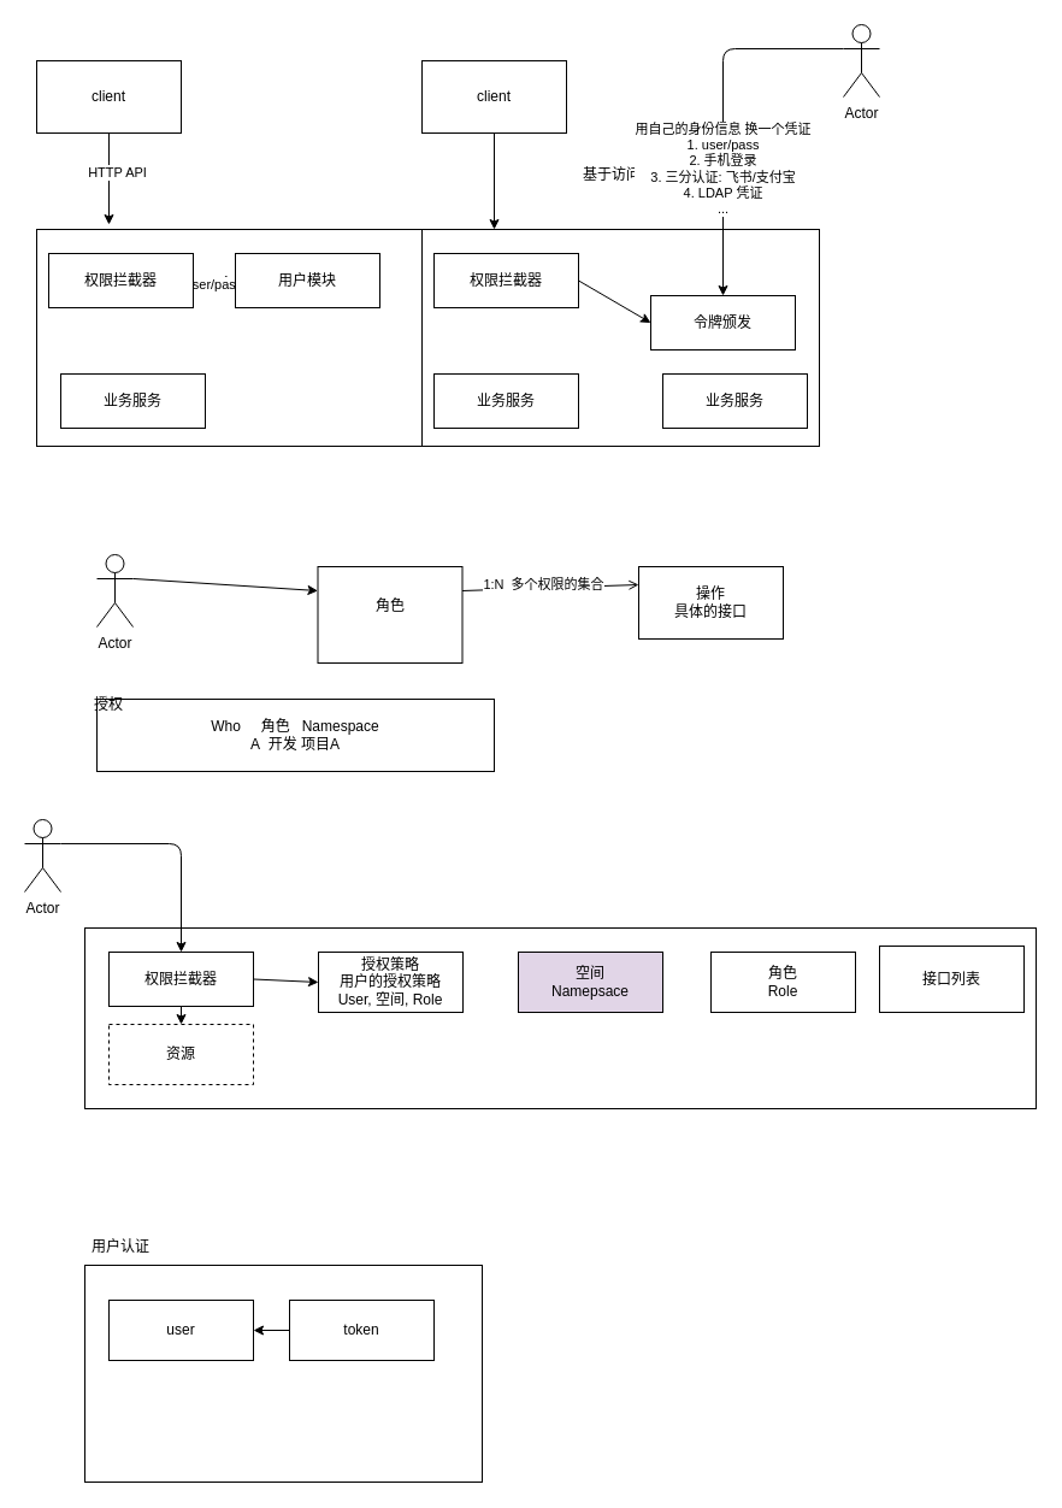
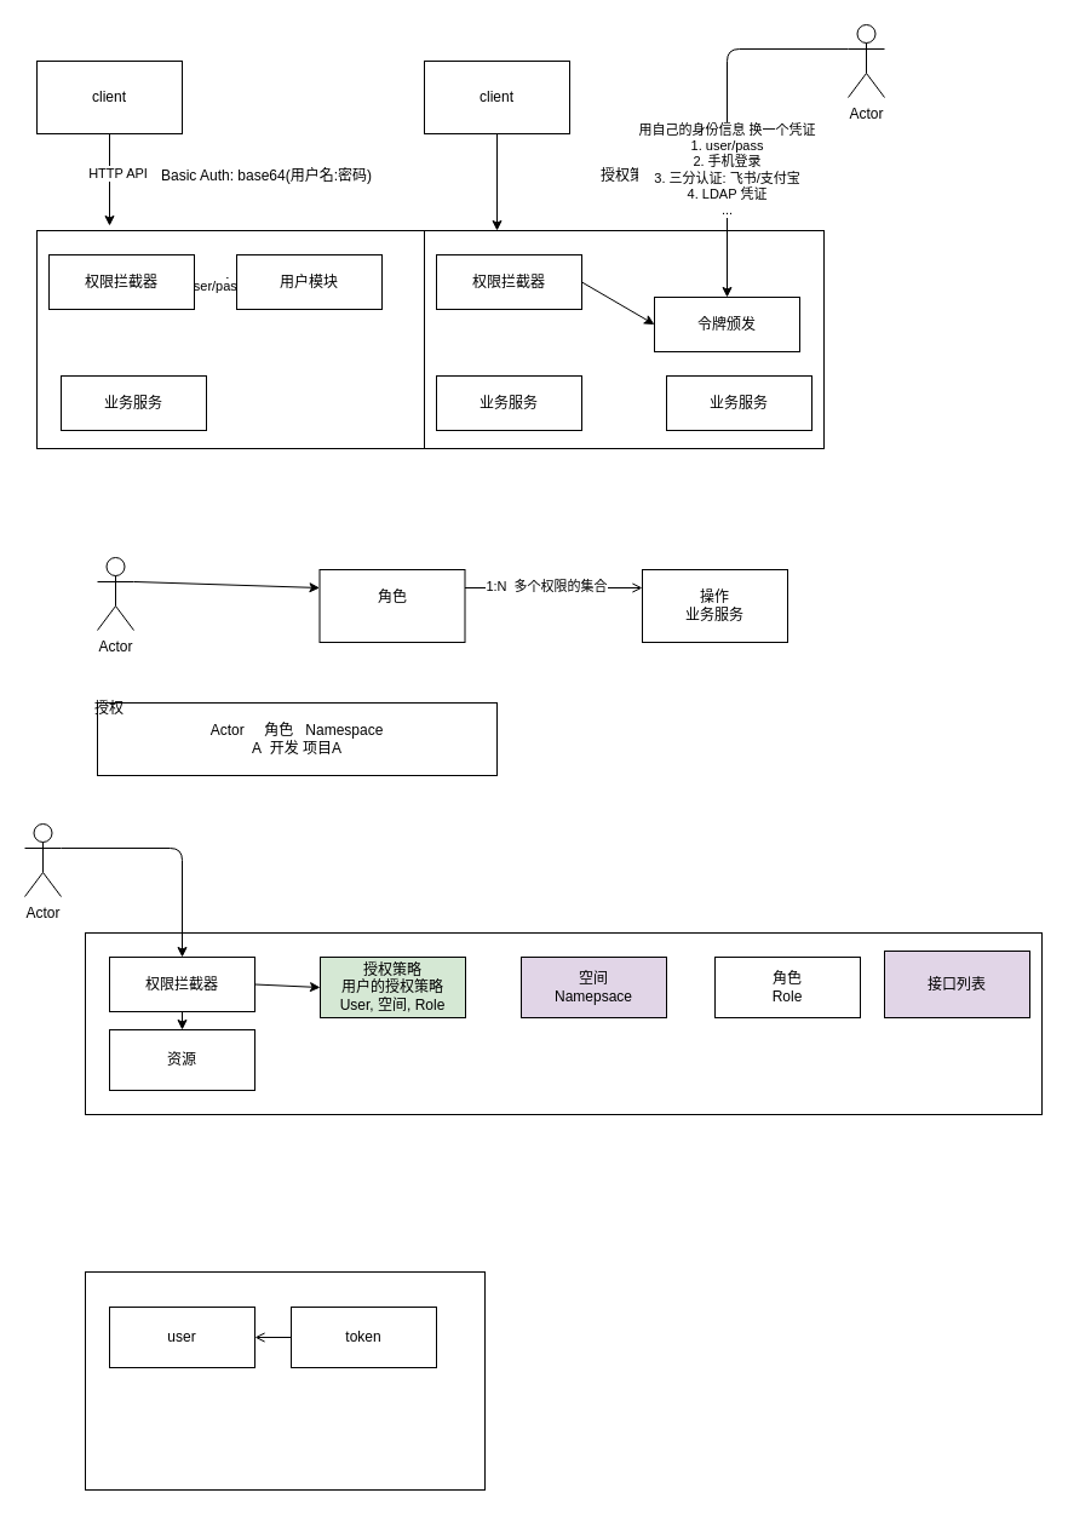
+ <mxCell id="7" value="Basic Auth: base64(用户名:密码)" style="text;html=1;align=center;verticalAlign=middle;whiteSpace=wrap;rounded=0;" parent="1" vertex="1"><mxGeometry x="130" y="130" width="180" height="30" as="geometry" /></mxCell>
- <mxCell id="14" value="基于访问令牌" style="text;html=1;align=center;verticalAlign=middle;whiteSpace=wrap;rounded=0;" parent="1" vertex="1"><mxGeometry x="430" y="130" width="180" height="30" as="geometry" /></mxCell>
+ <mxCell id="14" value="授权策略" style="text;html=1;align=center;verticalAlign=middle;whiteSpace=wrap;rounded=0;" parent="1" vertex="1"><mxGeometry x="430" y="130" width="180" height="30" as="geometry" /></mxCell>
- <mxCell id="24" value="操作&lt;div&gt;具体的接口&lt;/div&gt;" style="rounded=0;whiteSpace=wrap;html=1;" parent="1" vertex="1"><mxGeometry x="530" y="470" width="120" height="60" as="geometry" /></mxCell>
+ <mxCell id="24" value="操作&lt;div&gt;业务服务&lt;/div&gt;" style="rounded=0;whiteSpace=wrap;html=1;" parent="1" vertex="1"><mxGeometry x="530" y="470" width="120" height="60" as="geometry" /></mxCell>
- <mxCell id="31" value="角色&lt;div&gt;&lt;br&gt;&lt;/div&gt;" style="rounded=0;whiteSpace=wrap;html=1;" parent="1" vertex="1"><mxGeometry x="263.5" y="470" width="120" height="80" as="geometry" /></mxCell>
+ <mxCell id="31" value="角色&lt;div&gt;&lt;br&gt;&lt;/div&gt;" style="rounded=0;whiteSpace=wrap;html=1;" parent="1" vertex="1"><mxGeometry x="263.5" y="470" width="120" height="60" as="geometry" /></mxCell>
- <mxCell id="27" value="Who&amp;nbsp; &amp;nbsp; &amp;nbsp;角色&amp;nbsp; &amp;nbsp;Namespace&lt;div&gt;A&amp;nbsp; 开发 项目A&lt;/div&gt;" style="rounded=0;whiteSpace=wrap;html=1;" parent="1" vertex="1"><mxGeometry x="80" y="580" width="330" height="60" as="geometry" /></mxCell>
+ <mxCell id="27" value="Actor&amp;nbsp; &amp;nbsp; &amp;nbsp;角色&amp;nbsp; &amp;nbsp;Namespace&lt;div&gt;A&amp;nbsp; 开发 项目A&lt;/div&gt;" style="rounded=0;whiteSpace=wrap;html=1;" parent="1" vertex="1"><mxGeometry x="80" y="580" width="330" height="60" as="geometry" /></mxCell>
- <mxCell id="42" value="接口列表" style="rounded=0;whiteSpace=wrap;html=1;" parent="1" vertex="1"><mxGeometry x="730" y="785" width="120" height="55" as="geometry" /></mxCell>
+ <mxCell id="42" value="接口列表" style="rounded=0;whiteSpace=wrap;html=1;fillColor=#e1d5e7;" parent="1" vertex="1"><mxGeometry x="730" y="785" width="120" height="55" as="geometry" /></mxCell>
- <mxCell id="39" value="授权策略&lt;div&gt;用户的授权策略&lt;/div&gt;&lt;div&gt;User, 空间, Role&lt;/div&gt;" style="rounded=0;whiteSpace=wrap;html=1;" parent="1" vertex="1"><mxGeometry x="264" y="790" width="120" height="50" as="geometry" /></mxCell>
+ <mxCell id="39" value="授权策略&lt;div&gt;用户的授权策略&lt;/div&gt;&lt;div&gt;User, 空间, Role&lt;/div&gt;" style="rounded=0;whiteSpace=wrap;html=1;fillColor=#d5e8d4;" parent="1" vertex="1"><mxGeometry x="264" y="790" width="120" height="50" as="geometry" /></mxCell>
- <mxCell id="35" value="资源" style="rounded=0;whiteSpace=wrap;html=1;dashed=1;" parent="1" vertex="1"><mxGeometry x="90" y="850" width="120" height="50" as="geometry" /></mxCell>
+ <mxCell id="35" value="资源" style="rounded=0;whiteSpace=wrap;html=1;" parent="1" vertex="1"><mxGeometry x="90" y="850" width="120" height="50" as="geometry" /></mxCell>
- <mxCell id="44" value="用户认证" style="text;html=1;align=center;verticalAlign=middle;whiteSpace=wrap;rounded=0;" parent="1" vertex="1"><mxGeometry x="70" y="1020" width="60" height="30" as="geometry" /></mxCell>
- <mxCell id="45" style="edgeStyle=none;html=1;exitX=0;exitY=0.5;exitDx=0;exitDy=0;" parent="1" source="46" target="47" edge="1"><mxGeometry relative="1" as="geometry" /></mxCell>
+ <mxCell id="45" style="edgeStyle=none;html=1;exitX=0;exitY=0.5;exitDx=0;exitDy=0;endArrow=open;" parent="1" source="46" target="47" edge="1"><mxGeometry relative="1" as="geometry" /></mxCell>
